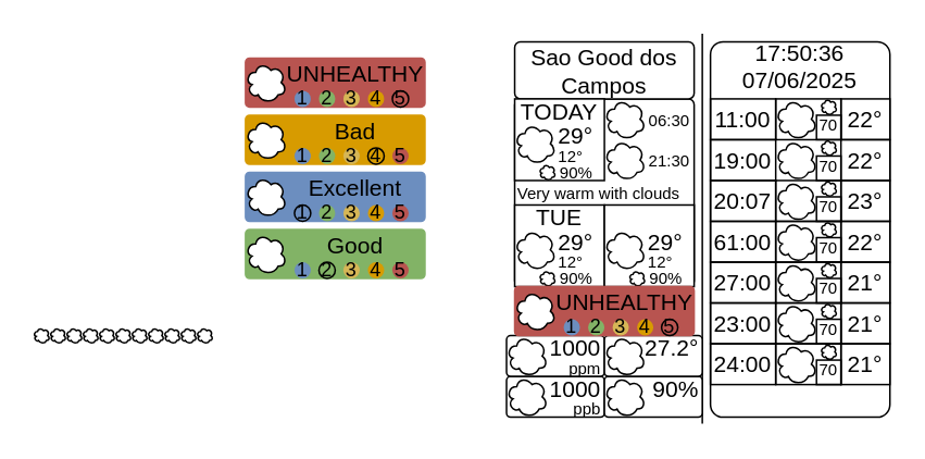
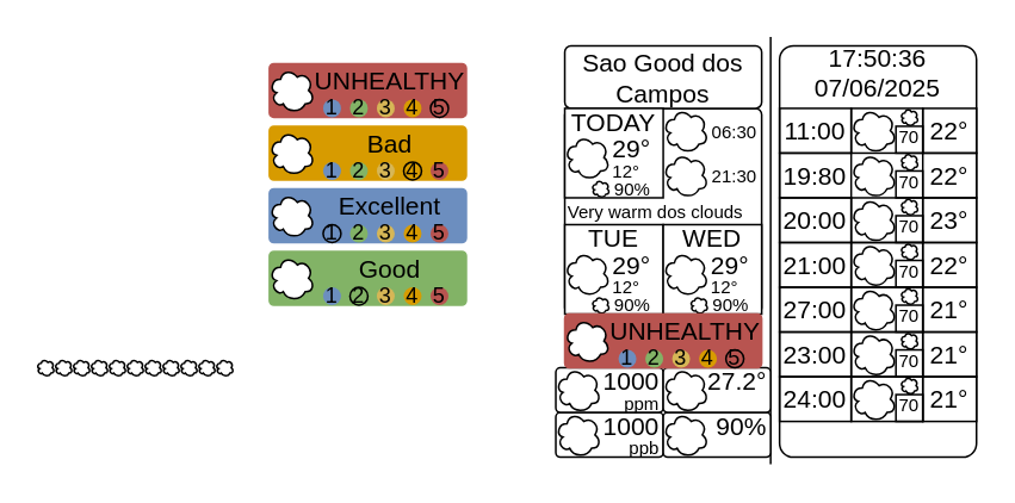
- <mxCell id="44" value="19:00" style="text;html=1;align=center;verticalAlign=middle;whiteSpace=wrap;rounded=0;fontSize=14;strokeColor=default;" parent="43" vertex="1"><mxGeometry width="40" height="25" as="geometry" /></mxCell>
+ <mxCell id="44" value="19:80" style="text;html=1;align=center;verticalAlign=middle;whiteSpace=wrap;rounded=0;fontSize=14;strokeColor=default;" parent="43" vertex="1"><mxGeometry width="40" height="25" as="geometry" /></mxCell>
- <mxCell id="87" value="Very warm with clouds" style="text;html=1;align=left;verticalAlign=middle;whiteSpace=wrap;rounded=0;fontSize=10;strokeColor=none;" parent="86" vertex="1"><mxGeometry x="315" y="110" width="110" height="15" as="geometry" /></mxCell>
+ <mxCell id="87" value="Very warm dos clouds" style="text;html=1;align=left;verticalAlign=middle;whiteSpace=wrap;rounded=0;fontSize=10;strokeColor=none;" parent="86" vertex="1"><mxGeometry x="315" y="110" width="110" height="15" as="geometry" /></mxCell>
- <mxCell id="50" value="20:07" style="text;html=1;align=center;verticalAlign=middle;whiteSpace=wrap;rounded=0;fontSize=14;strokeColor=default;" parent="49" vertex="1"><mxGeometry width="40" height="25" as="geometry" /></mxCell>
+ <mxCell id="50" value="20:00" style="text;html=1;align=center;verticalAlign=middle;whiteSpace=wrap;rounded=0;fontSize=14;strokeColor=default;" parent="49" vertex="1"><mxGeometry width="40" height="25" as="geometry" /></mxCell>
+ <mxCell id="81" value="WED" style="text;html=1;align=center;verticalAlign=middle;whiteSpace=wrap;rounded=0;fontSize=14;container=0;" parent="78" vertex="1"><mxGeometry width="55" height="15" as="geometry" /></mxCell>
- <mxCell id="57" value="61:00" style="text;html=1;align=center;verticalAlign=middle;whiteSpace=wrap;rounded=0;fontSize=14;strokeColor=default;" parent="56" vertex="1"><mxGeometry width="40" height="25" as="geometry" /></mxCell>
+ <mxCell id="57" value="21:00" style="text;html=1;align=center;verticalAlign=middle;whiteSpace=wrap;rounded=0;fontSize=14;strokeColor=default;" parent="56" vertex="1"><mxGeometry width="40" height="25" as="geometry" /></mxCell>
